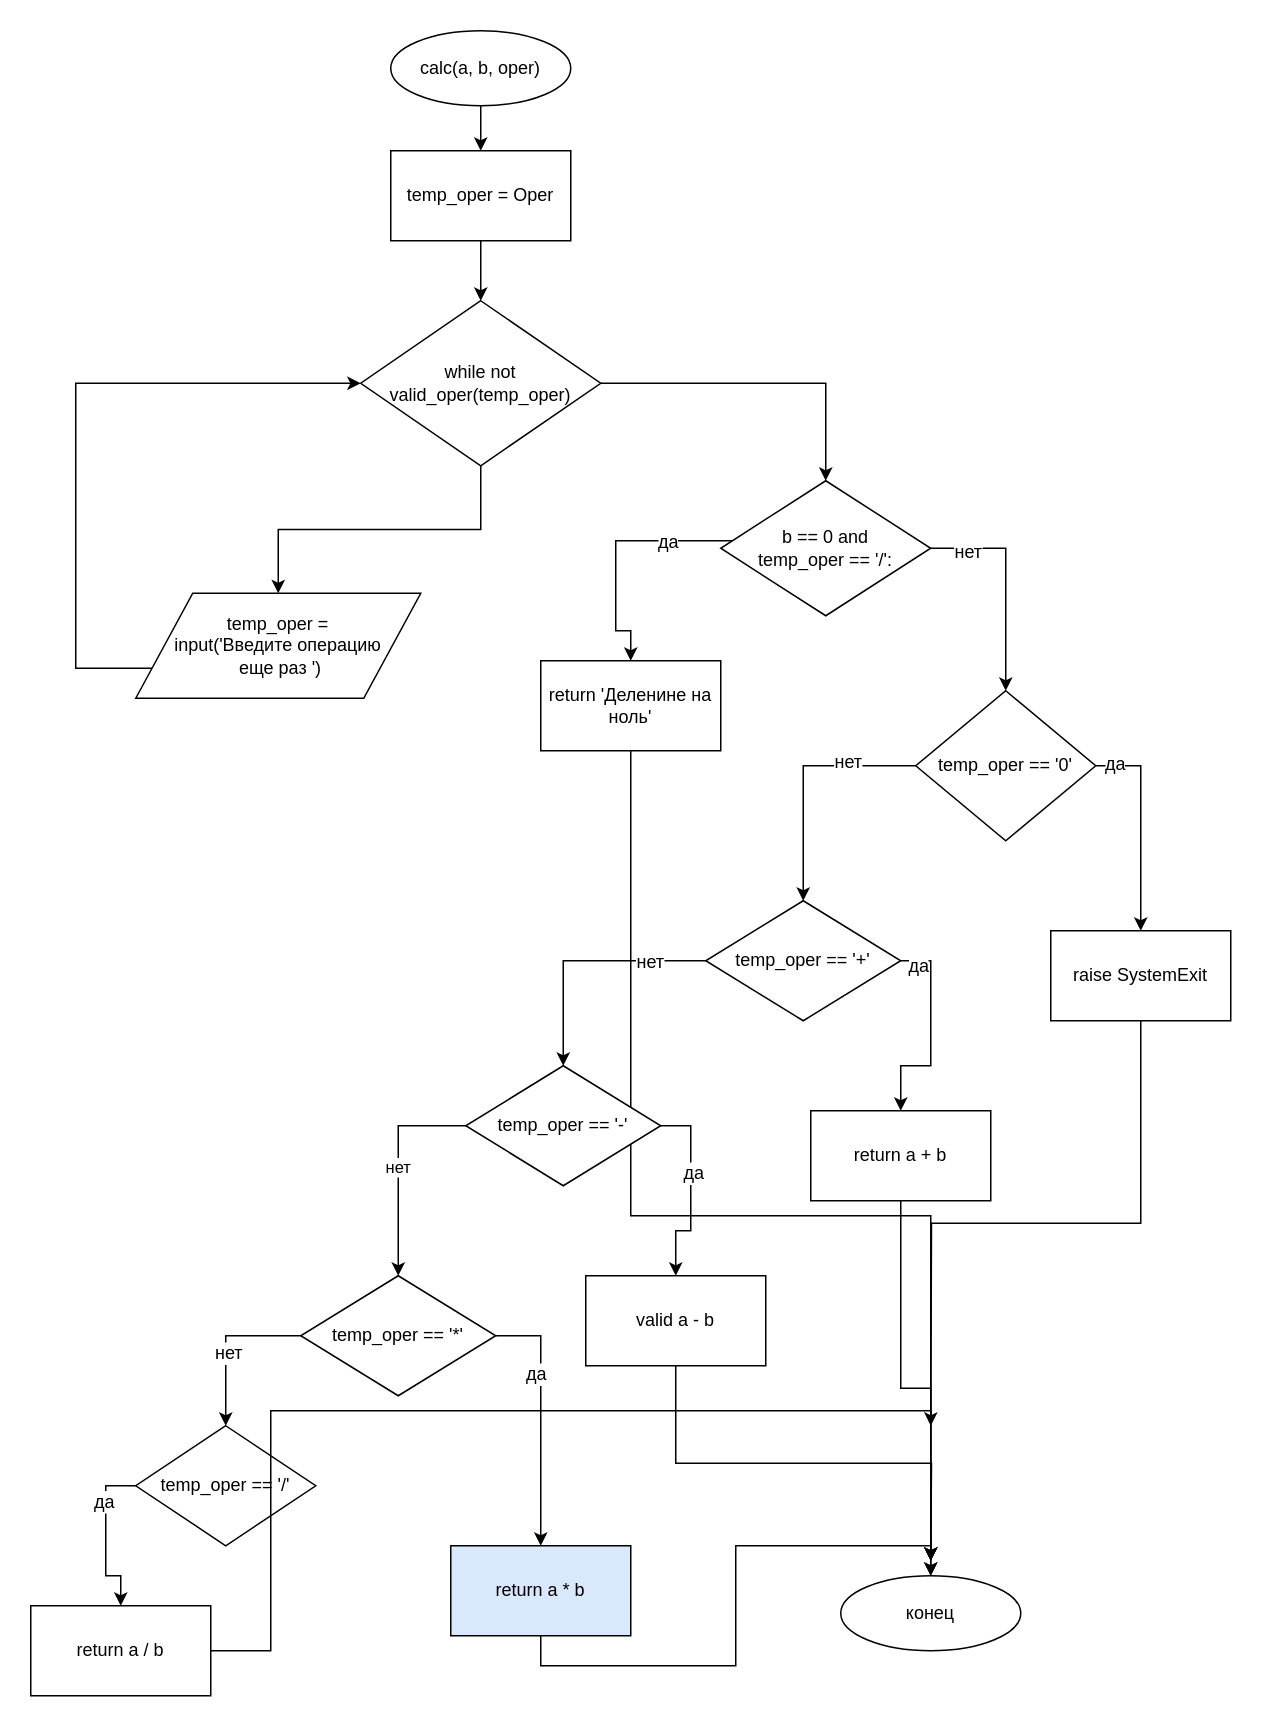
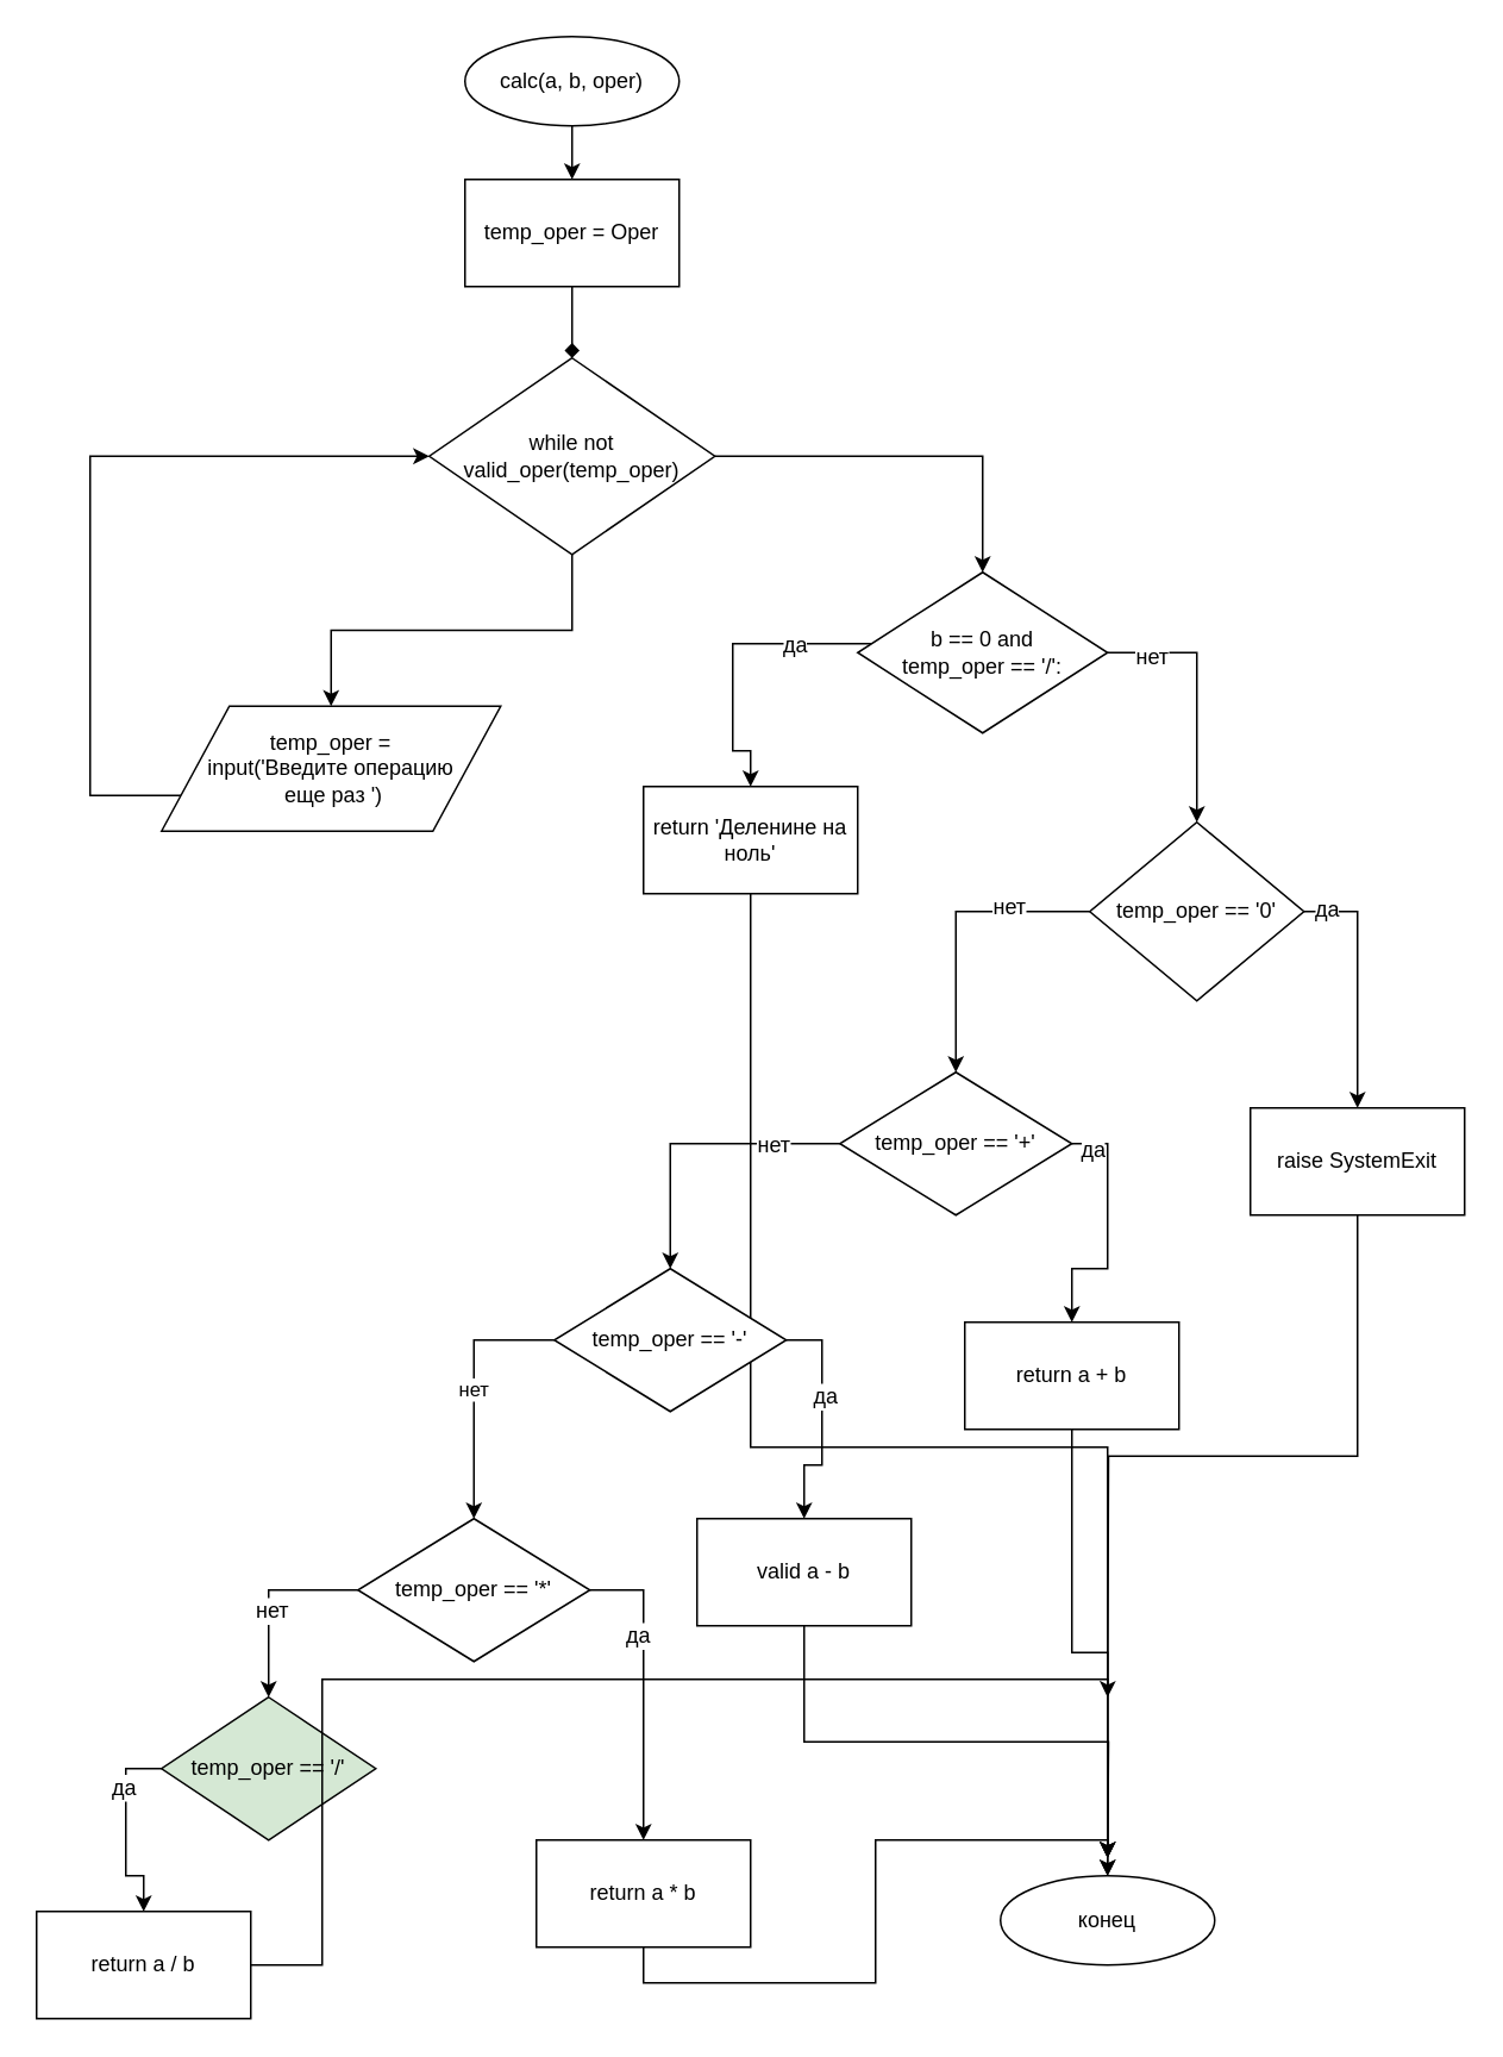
- <mxCell id="4" style="edgeStyle=orthogonalEdgeStyle;rounded=0;orthogonalLoop=1;jettySize=auto;html=1;exitX=0.5;exitY=1;exitDx=0;exitDy=0;entryX=0.5;entryY=0;entryDx=0;entryDy=0;" edge="1" parent="1" source="5" target="8"><mxGeometry relative="1" as="geometry" /></mxCell>
+ <mxCell id="4" style="edgeStyle=orthogonalEdgeStyle;rounded=0;orthogonalLoop=1;jettySize=auto;html=1;exitX=0.5;exitY=1;exitDx=0;exitDy=0;entryX=0.5;entryY=0;entryDx=0;entryDy=0;endArrow=diamond;" edge="1" parent="1" source="5" target="8"><mxGeometry relative="1" as="geometry" /></mxCell>
- <mxCell id="47" value="temp_oper == '/'" style="rhombus;whiteSpace=wrap;html=1;" vertex="1" parent="1"><mxGeometry x="90" y="950" width="120" height="80" as="geometry" /></mxCell>
+ <mxCell id="47" value="temp_oper == '/'" style="rhombus;whiteSpace=wrap;html=1;fillColor=#d5e8d4;" vertex="1" parent="1"><mxGeometry x="90" y="950" width="120" height="80" as="geometry" /></mxCell>
- <mxCell id="44" value="return a * b" style="rounded=0;whiteSpace=wrap;html=1;fillColor=#dae8fc;" vertex="1" parent="1"><mxGeometry x="300" y="1030" width="120" height="60" as="geometry" /></mxCell>
+ <mxCell id="44" value="return a * b" style="rounded=0;whiteSpace=wrap;html=1;" vertex="1" parent="1"><mxGeometry x="300" y="1030" width="120" height="60" as="geometry" /></mxCell>
